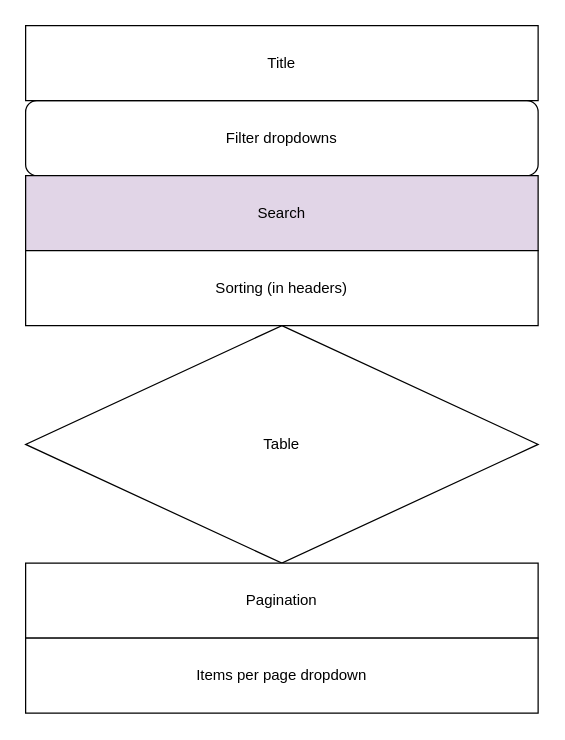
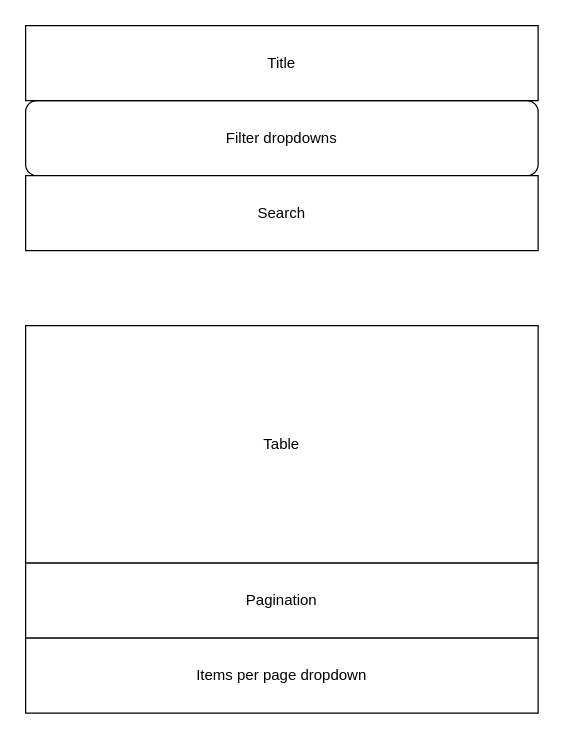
- <mxCell id="7" value="Search" style="rounded=0;whiteSpace=wrap;html=1;fillColor=#e1d5e7;" parent="1" vertex="1"><mxGeometry x="20" y="140" width="410" height="60" as="geometry" /></mxCell>
+ <mxCell id="7" value="Search" style="rounded=0;whiteSpace=wrap;html=1;" parent="1" vertex="1"><mxGeometry x="20" y="140" width="410" height="60" as="geometry" /></mxCell>
- <mxCell id="8" value="Sorting (in headers)" style="rounded=0;whiteSpace=wrap;html=1;" parent="1" vertex="1"><mxGeometry x="20" y="200" width="410" height="60" as="geometry" /></mxCell>
- <mxCell id="2" value="Table" style="rhombus;whiteSpace=wrap;html=1;" parent="1" vertex="1"><mxGeometry x="20" y="260" width="410" height="190" as="geometry" /></mxCell>
+ <mxCell id="2" value="Table" style="rounded=0;whiteSpace=wrap;html=1;" parent="1" vertex="1"><mxGeometry x="20" y="260" width="410" height="190" as="geometry" /></mxCell>
